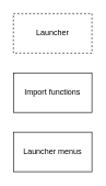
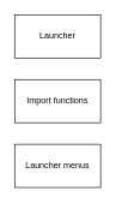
- <mxCell id="2" value="Launcher" style="rounded=0;whiteSpace=wrap;html=1;dashed=1;" vertex="1" parent="1"><mxGeometry x="20" y="20" width="120" height="60" as="geometry" /></mxCell>
+ <mxCell id="2" value="Launcher" style="rounded=0;whiteSpace=wrap;html=1;" vertex="1" parent="1"><mxGeometry x="20" y="20" width="120" height="60" as="geometry" /></mxCell>
